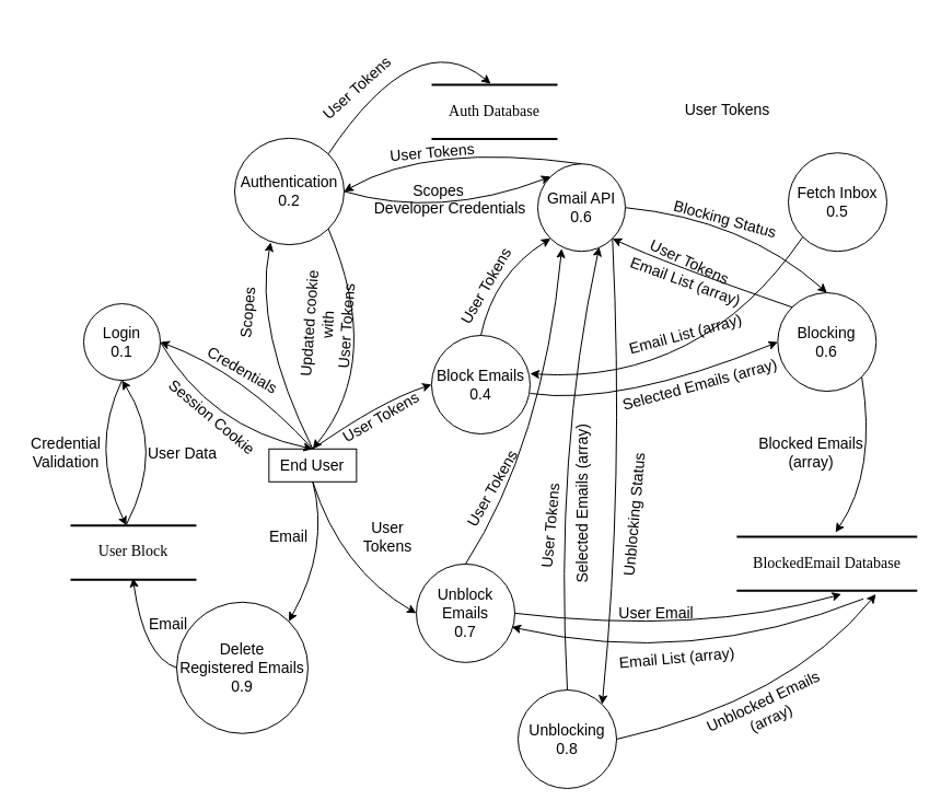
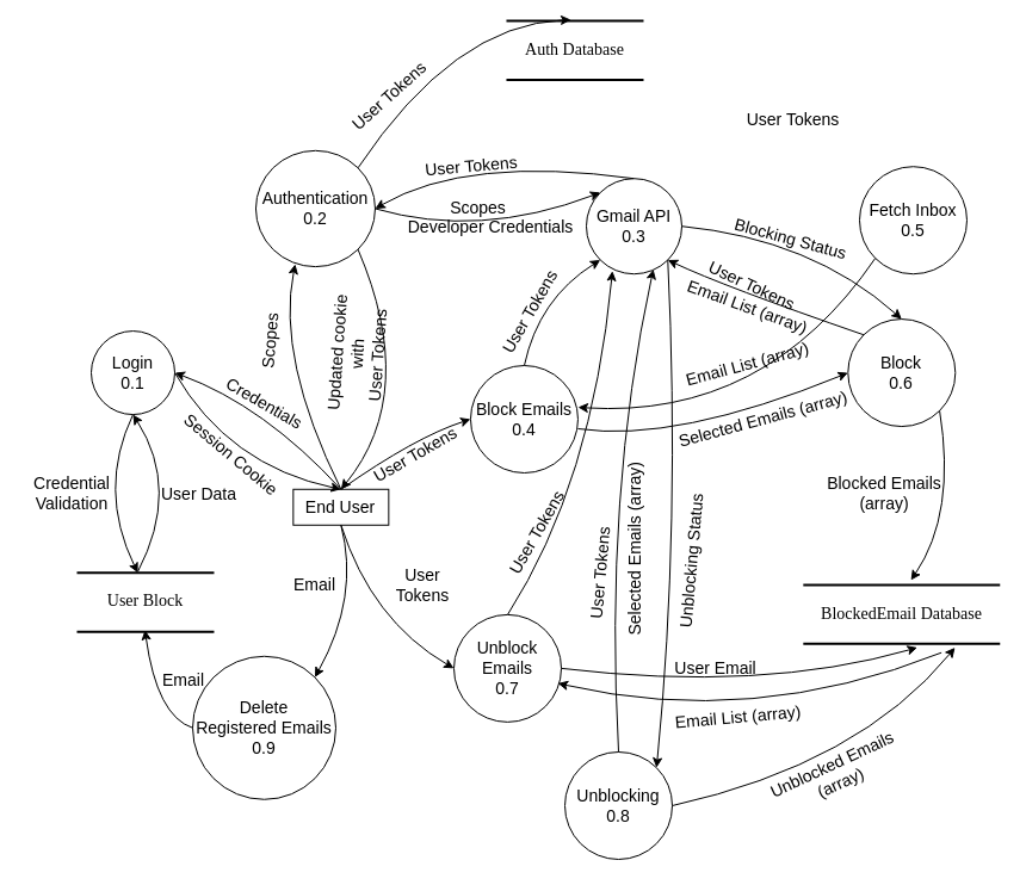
- <mxCell id="21" value="Auth Database" style="html=1;rounded=0;shadow=0;comic=0;labelBackgroundColor=none;strokeWidth=2;fontFamily=Verdana;fontSize=14;align=center;shape=mxgraph.ios7ui.horLines;fillColor=none;" vertex="1" parent="1"><mxGeometry x="393.98" y="77.07" width="115" height="49.36" as="geometry" /></mxCell>
+ <mxCell id="21" value="Auth Database" style="html=1;rounded=0;shadow=0;comic=0;labelBackgroundColor=none;strokeWidth=2;fontFamily=Verdana;fontSize=14;align=center;shape=mxgraph.ios7ui.horLines;fillColor=none;" vertex="1" parent="1"><mxGeometry x="423.98" y="17.07" width="115" height="49.36" as="geometry" /></mxCell>
- <mxCell id="5" value="&lt;div&gt;Gmail API&lt;br&gt;&lt;/div&gt;&lt;div&gt;0.6&lt;/div&gt;" style="ellipse;whiteSpace=wrap;html=1;fillColor=none;fontSize=14;aspect=fixed;" vertex="1" parent="1"><mxGeometry x="491" y="149.21" width="80" height="80" as="geometry" /></mxCell>
+ <mxCell id="5" value="&lt;div&gt;Gmail API&lt;br&gt;&lt;/div&gt;&lt;div&gt;0.3&lt;/div&gt;" style="ellipse;whiteSpace=wrap;html=1;fillColor=none;fontSize=14;aspect=fixed;" vertex="1" parent="1"><mxGeometry x="491" y="149.21" width="80" height="80" as="geometry" /></mxCell>
- <mxCell id="40" value="&lt;div&gt;Blocking&lt;br&gt;&lt;/div&gt;&lt;div&gt;0.6&lt;/div&gt;" style="ellipse;whiteSpace=wrap;html=1;fillColor=none;fontSize=14;aspect=fixed;" vertex="1" parent="1"><mxGeometry x="710.3" y="267.06" width="90" height="90" as="geometry" /></mxCell>
+ <mxCell id="40" value="&lt;div&gt;Block&lt;br&gt;&lt;/div&gt;&lt;div&gt;0.6&lt;/div&gt;" style="ellipse;whiteSpace=wrap;html=1;fillColor=none;fontSize=14;aspect=fixed;" vertex="1" parent="1"><mxGeometry x="710.3" y="267.06" width="90" height="90" as="geometry" /></mxCell>
